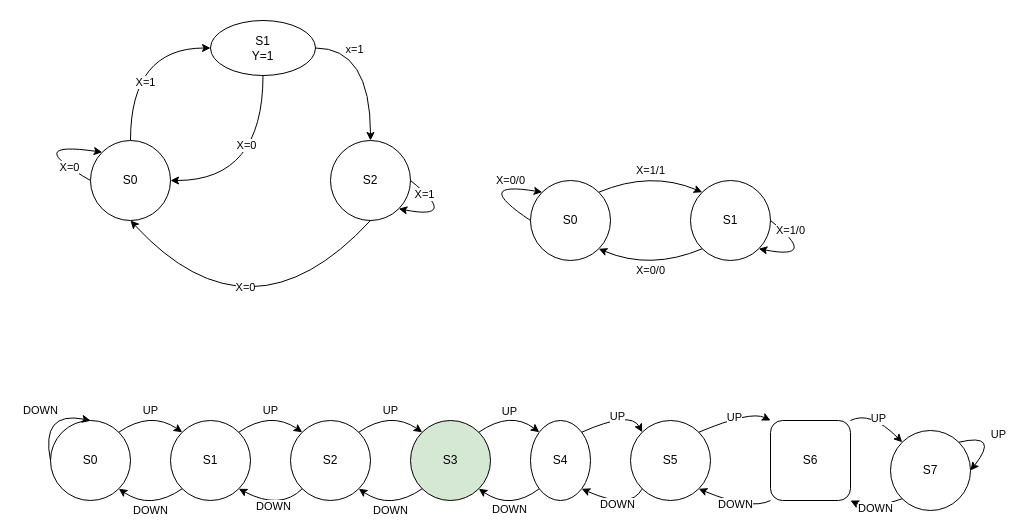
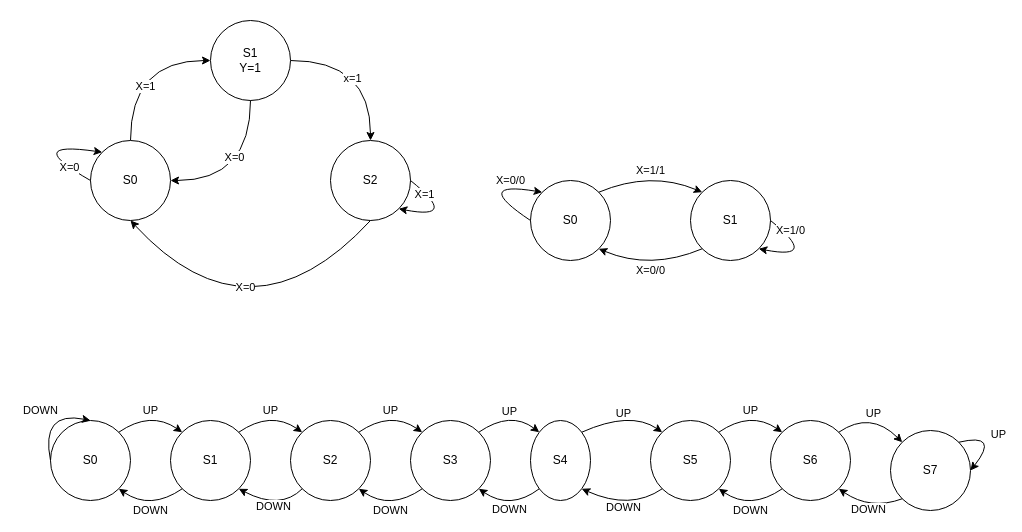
- <mxCell id="8" value="S1&lt;br&gt;Y=1" style="ellipse;whiteSpace=wrap;html=1;aspect=fixed;" parent="1" vertex="1"><mxGeometry x="210" y="20" width="105" height="55" as="geometry" /></mxCell>
+ <mxCell id="8" value="S1&lt;br&gt;Y=1" style="ellipse;whiteSpace=wrap;html=1;aspect=fixed;" parent="1" vertex="1"><mxGeometry x="210" y="20" width="80" height="80" as="geometry" /></mxCell>
- <mxCell id="21" value="S3" style="ellipse;whiteSpace=wrap;html=1;aspect=fixed;fillColor=#d5e8d4;" vertex="1" parent="1"><mxGeometry x="410" y="420" width="80" height="80" as="geometry" /></mxCell>
+ <mxCell id="21" value="S3" style="ellipse;whiteSpace=wrap;html=1;aspect=fixed;" vertex="1" parent="1"><mxGeometry x="410" y="420" width="80" height="80" as="geometry" /></mxCell>
- <mxCell id="25" value="S5" style="ellipse;whiteSpace=wrap;html=1;aspect=fixed;" vertex="1" parent="1"><mxGeometry x="630" y="420" width="80" height="80" as="geometry" /></mxCell>
+ <mxCell id="25" value="S5" style="ellipse;whiteSpace=wrap;html=1;aspect=fixed;" vertex="1" parent="1"><mxGeometry x="650" y="420" width="80" height="80" as="geometry" /></mxCell>
- <mxCell id="28" value="S6" style="whiteSpace=wrap;html=1;aspect=fixed;rounded=1;" vertex="1" parent="1"><mxGeometry x="770" y="420" width="80" height="80" as="geometry" /></mxCell>
+ <mxCell id="28" value="S6" style="ellipse;whiteSpace=wrap;html=1;aspect=fixed;" vertex="1" parent="1"><mxGeometry x="770" y="420" width="80" height="80" as="geometry" /></mxCell>
